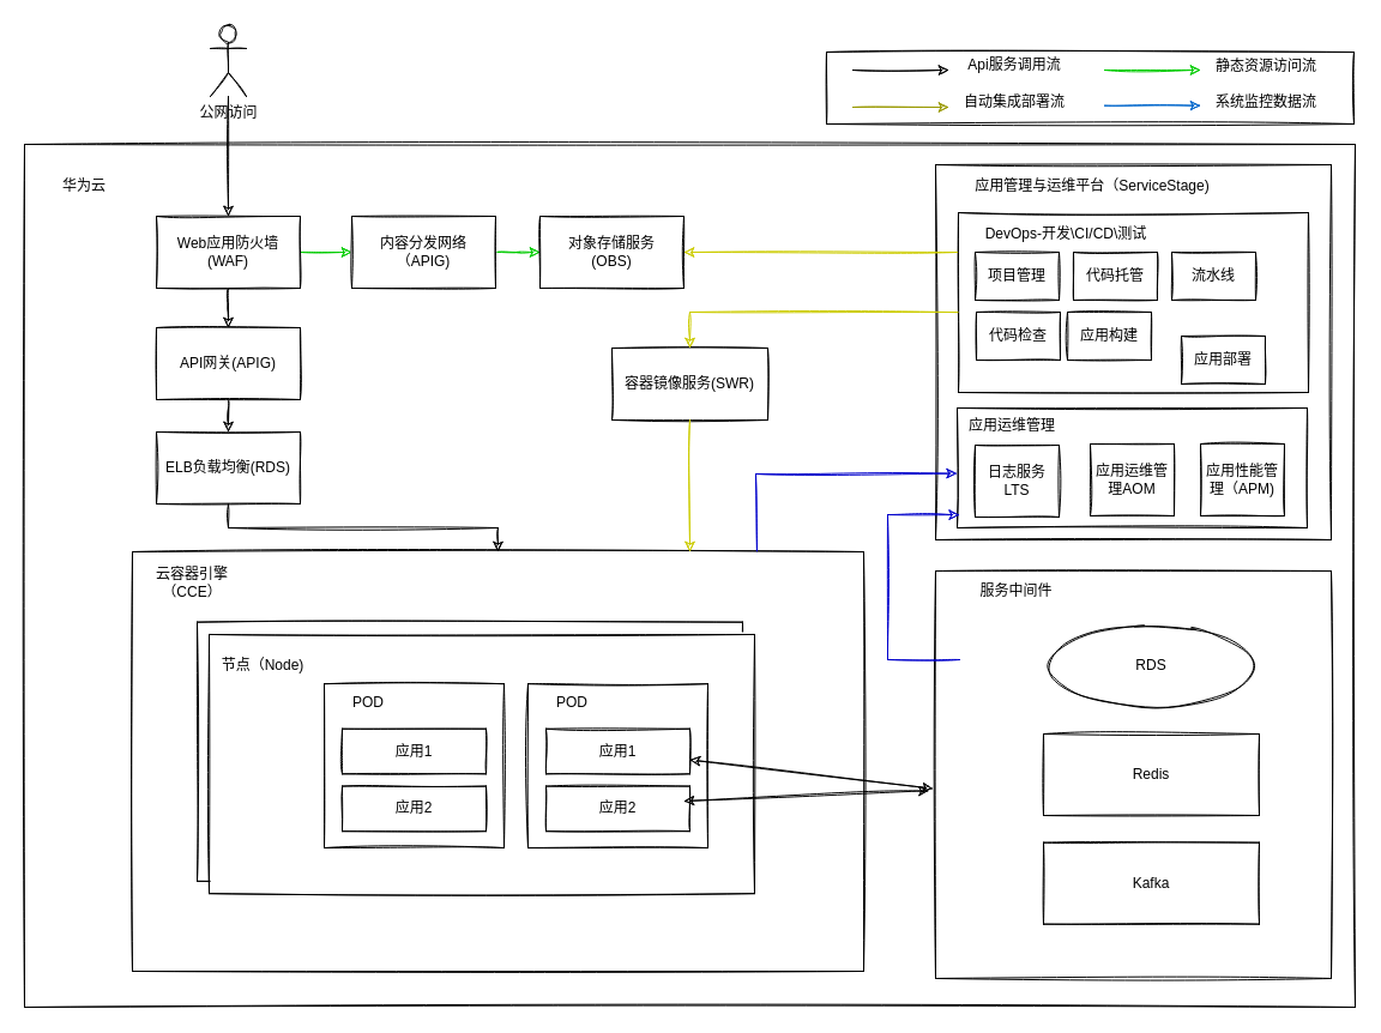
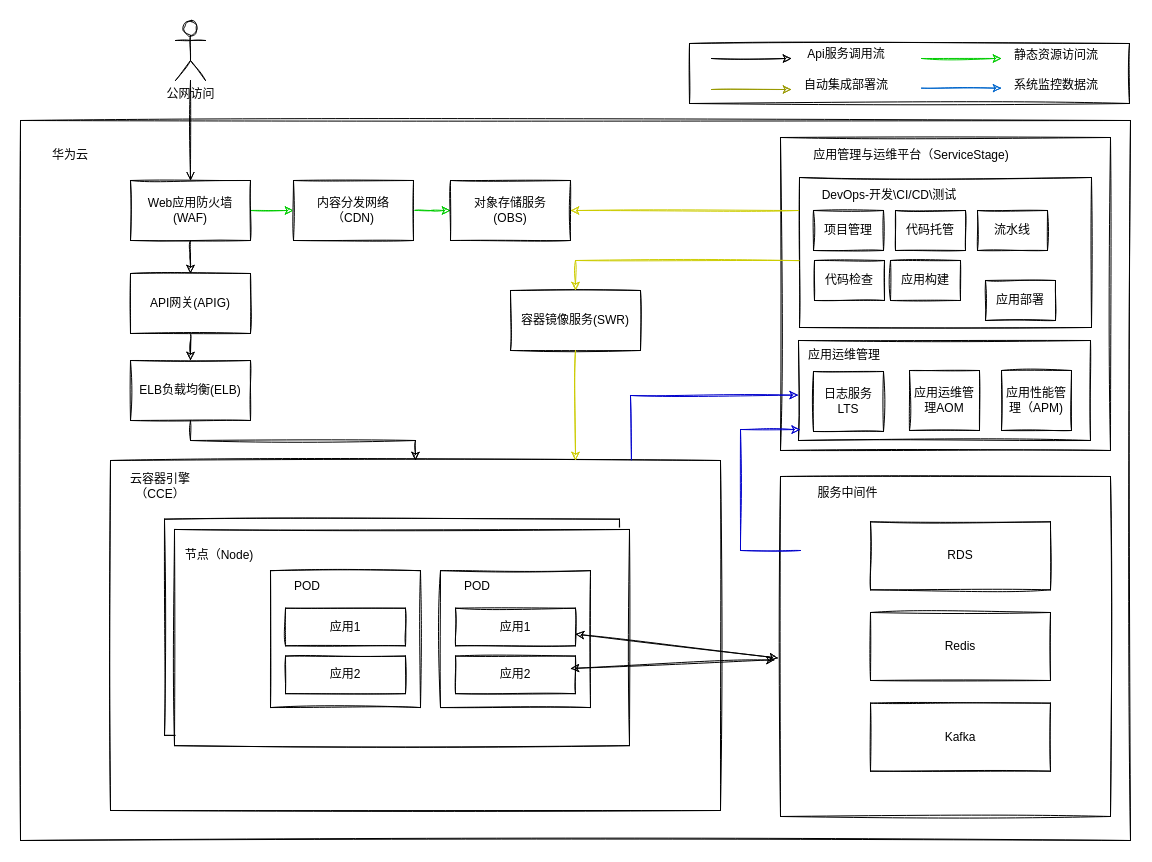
- <mxCell id="7" style="edgeStyle=orthogonalEdgeStyle;rounded=0;orthogonalLoop=1;jettySize=auto;html=1;sketch=1;" edge="1" parent="1" source="8" target="6"><mxGeometry relative="1" as="geometry" /></mxCell>
+ <mxCell id="7" style="edgeStyle=orthogonalEdgeStyle;rounded=0;orthogonalLoop=1;jettySize=auto;html=1;sketch=1;endArrow=open;" edge="1" parent="1" source="8" target="6"><mxGeometry relative="1" as="geometry" /></mxCell>
- <mxCell id="10" value="内容分发网络&lt;br&gt;（APIG)" style="rounded=0;whiteSpace=wrap;html=1;sketch=1;" vertex="1" parent="1"><mxGeometry x="293" y="180" width="120" height="60" as="geometry" /></mxCell>
+ <mxCell id="10" value="内容分发网络&lt;br&gt;（CDN)" style="rounded=0;whiteSpace=wrap;html=1;sketch=1;" vertex="1" parent="1"><mxGeometry x="293" y="180" width="120" height="60" as="geometry" /></mxCell>
- <mxCell id="16" value="ELB负载均衡(RDS)" style="rounded=0;whiteSpace=wrap;html=1;sketch=1;" vertex="1" parent="1"><mxGeometry x="130" y="360" width="120" height="60" as="geometry" /></mxCell>
+ <mxCell id="16" value="ELB负载均衡(ELB)" style="rounded=0;whiteSpace=wrap;html=1;sketch=1;" vertex="1" parent="1"><mxGeometry x="130" y="360" width="120" height="60" as="geometry" /></mxCell>
- <mxCell id="33" value="RDS" style="ellipse;whiteSpace=wrap;html=1;sketch=1;" vertex="1" parent="31"><mxGeometry x="90" y="45.333" width="180" height="68" as="geometry" /></mxCell>
+ <mxCell id="33" value="RDS" style="rounded=0;whiteSpace=wrap;html=1;sketch=1;" vertex="1" parent="31"><mxGeometry x="90" y="45.333" width="180" height="68" as="geometry" /></mxCell>
